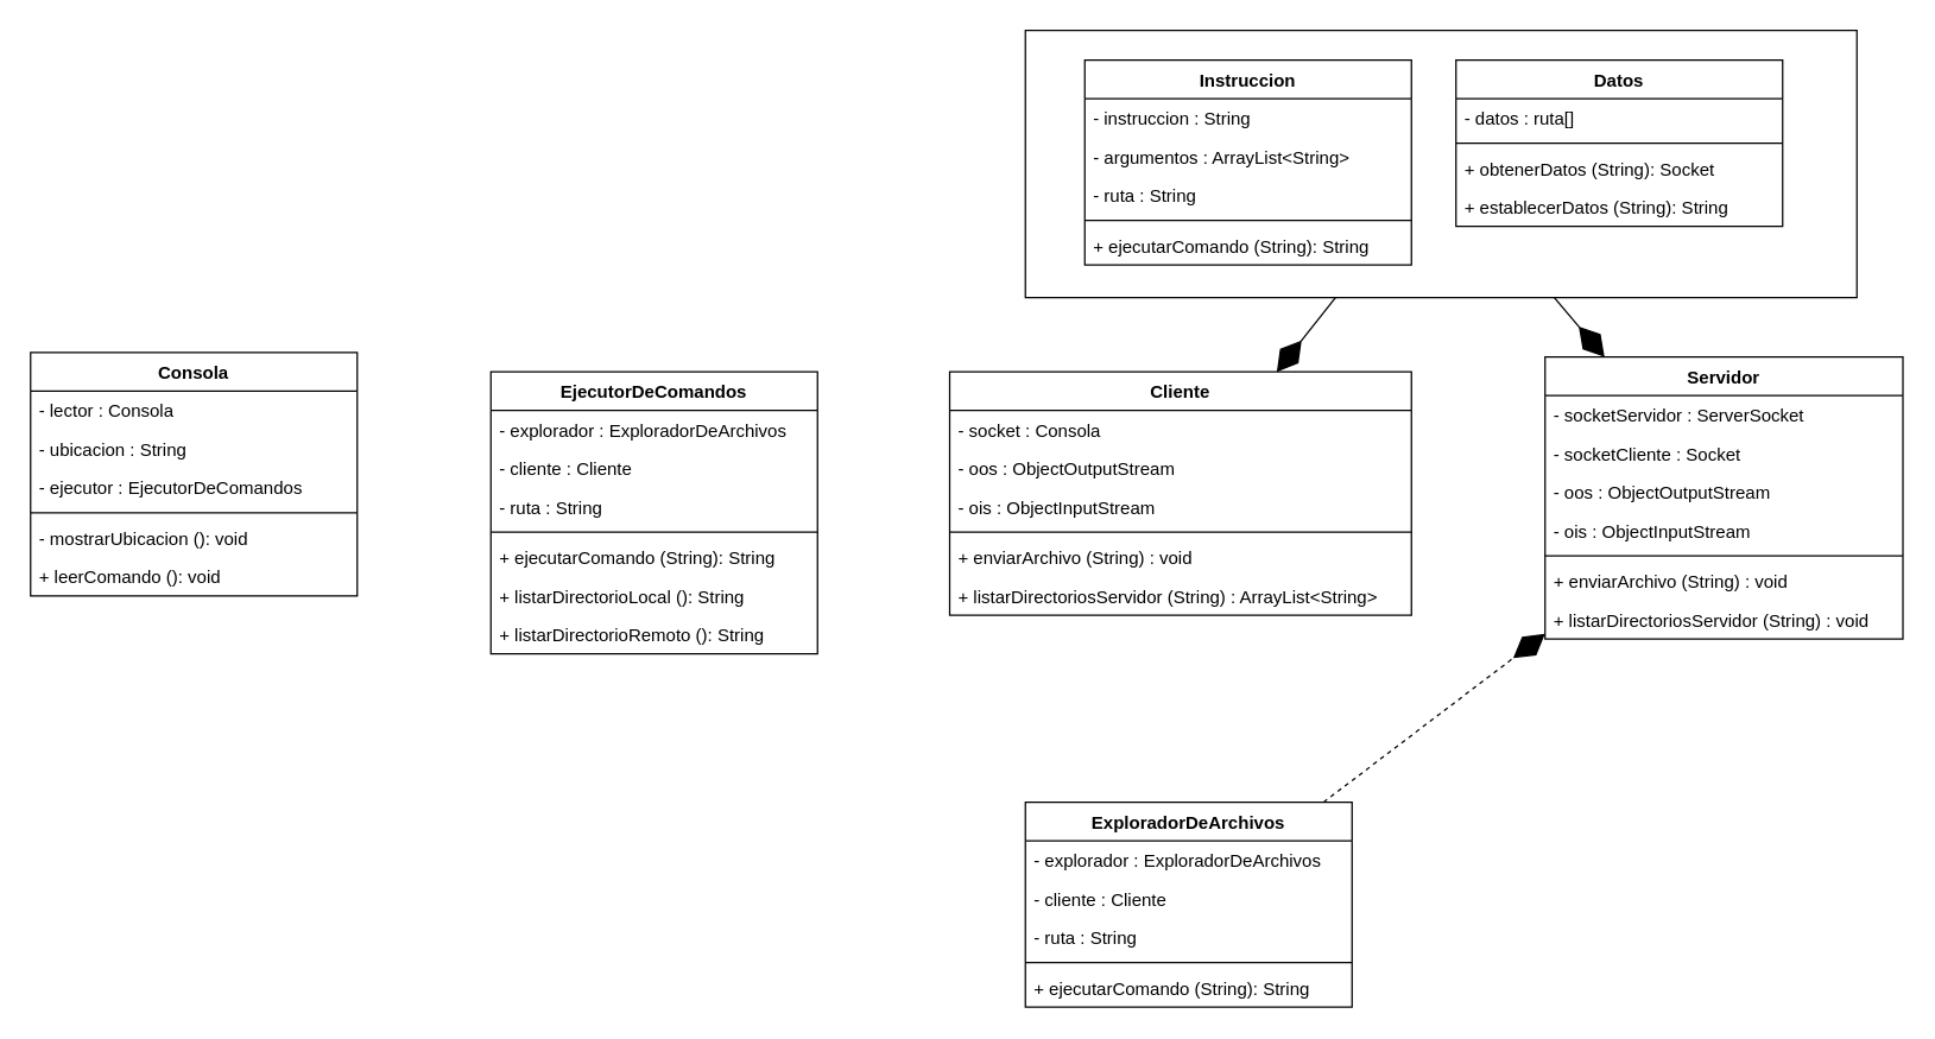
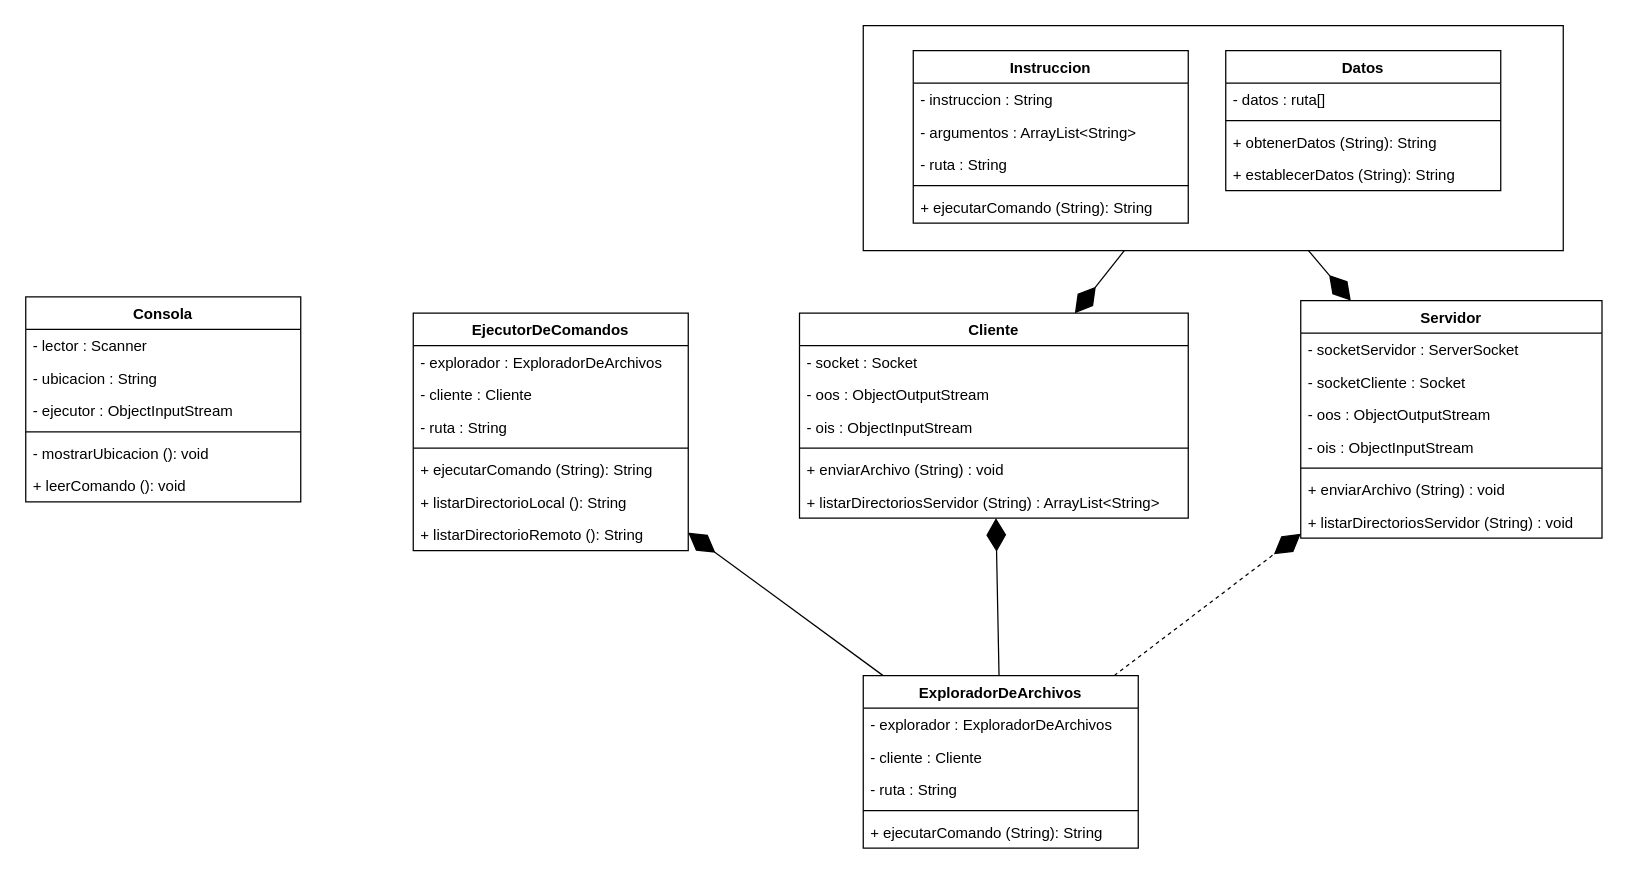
- <mxCell id="48" value="+ obtenerDatos (String): Socket" style="text;strokeColor=none;fillColor=none;align=left;verticalAlign=top;spacingLeft=4;spacingRight=4;overflow=hidden;rotatable=0;points=[[0,0.5],[1,0.5]];portConstraint=eastwest;" vertex="1" parent="45"><mxGeometry y="60" width="220" height="26" as="geometry" /></mxCell>
+ <mxCell id="48" value="+ obtenerDatos (String): String" style="text;strokeColor=none;fillColor=none;align=left;verticalAlign=top;spacingLeft=4;spacingRight=4;overflow=hidden;rotatable=0;points=[[0,0.5],[1,0.5]];portConstraint=eastwest;" vertex="1" parent="45"><mxGeometry y="60" width="220" height="26" as="geometry" /></mxCell>
- <mxCell id="4" value="- lector : Consola" style="text;strokeColor=none;fillColor=none;align=left;verticalAlign=top;spacingLeft=4;spacingRight=4;overflow=hidden;rotatable=0;points=[[0,0.5],[1,0.5]];portConstraint=eastwest;" vertex="1" parent="3"><mxGeometry y="26" width="220" height="26" as="geometry" /></mxCell>
+ <mxCell id="4" value="- lector : Scanner" style="text;strokeColor=none;fillColor=none;align=left;verticalAlign=top;spacingLeft=4;spacingRight=4;overflow=hidden;rotatable=0;points=[[0,0.5],[1,0.5]];portConstraint=eastwest;" vertex="1" parent="3"><mxGeometry y="26" width="220" height="26" as="geometry" /></mxCell>
- <mxCell id="19" value="- socket : Consola" style="text;strokeColor=none;fillColor=none;align=left;verticalAlign=top;spacingLeft=4;spacingRight=4;overflow=hidden;rotatable=0;points=[[0,0.5],[1,0.5]];portConstraint=eastwest;" vertex="1" parent="18"><mxGeometry y="26" width="311" height="26" as="geometry" /></mxCell>
+ <mxCell id="19" value="- socket : Socket" style="text;strokeColor=none;fillColor=none;align=left;verticalAlign=top;spacingLeft=4;spacingRight=4;overflow=hidden;rotatable=0;points=[[0,0.5],[1,0.5]];portConstraint=eastwest;" vertex="1" parent="18"><mxGeometry y="26" width="311" height="26" as="geometry" /></mxCell>
- <mxCell id="6" value="- ejecutor : EjecutorDeComandos" style="text;strokeColor=none;fillColor=none;align=left;verticalAlign=top;spacingLeft=4;spacingRight=4;overflow=hidden;rotatable=0;points=[[0,0.5],[1,0.5]];portConstraint=eastwest;" vertex="1" parent="3"><mxGeometry y="78" width="220" height="26" as="geometry" /></mxCell>
+ <mxCell id="6" value="- ejecutor : ObjectInputStream" style="text;strokeColor=none;fillColor=none;align=left;verticalAlign=top;spacingLeft=4;spacingRight=4;overflow=hidden;rotatable=0;points=[[0,0.5],[1,0.5]];portConstraint=eastwest;" vertex="1" parent="3"><mxGeometry y="78" width="220" height="26" as="geometry" /></mxCell>
+ <mxCell id="51" value="" style="endArrow=diamondThin;endFill=1;endSize=24;html=1;" edge="1" parent="1" source="25" target="10"><mxGeometry width="160" relative="1" as="geometry"><mxPoint x="420" y="580" as="sourcePoint" /><mxPoint x="580" y="580" as="targetPoint" /></mxGeometry></mxCell>
+ <mxCell id="52" value="" style="endArrow=diamondThin;endFill=1;endSize=24;html=1;" edge="1" parent="1" source="25" target="18"><mxGeometry width="160" relative="1" as="geometry"><mxPoint x="715.909" y="550" as="sourcePoint" /><mxPoint x="560" y="435.667" as="targetPoint" /></mxGeometry></mxCell>
